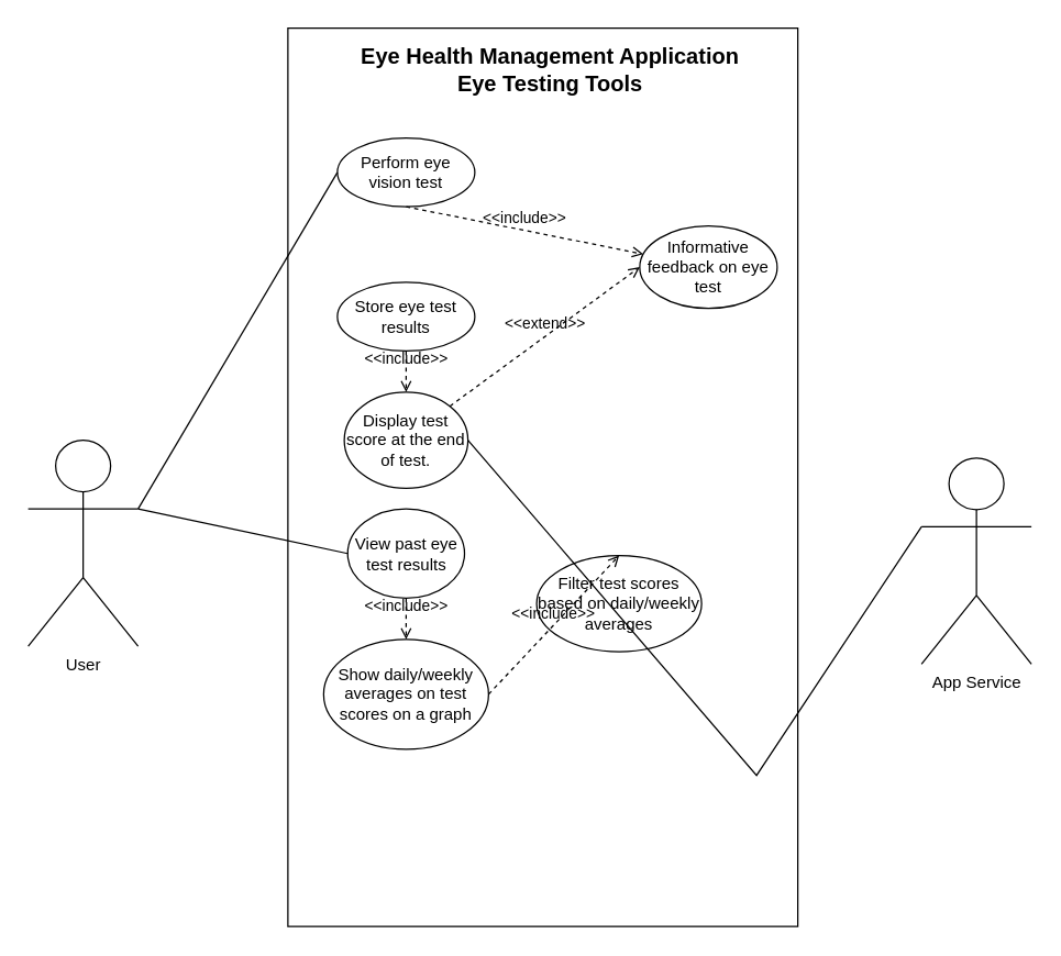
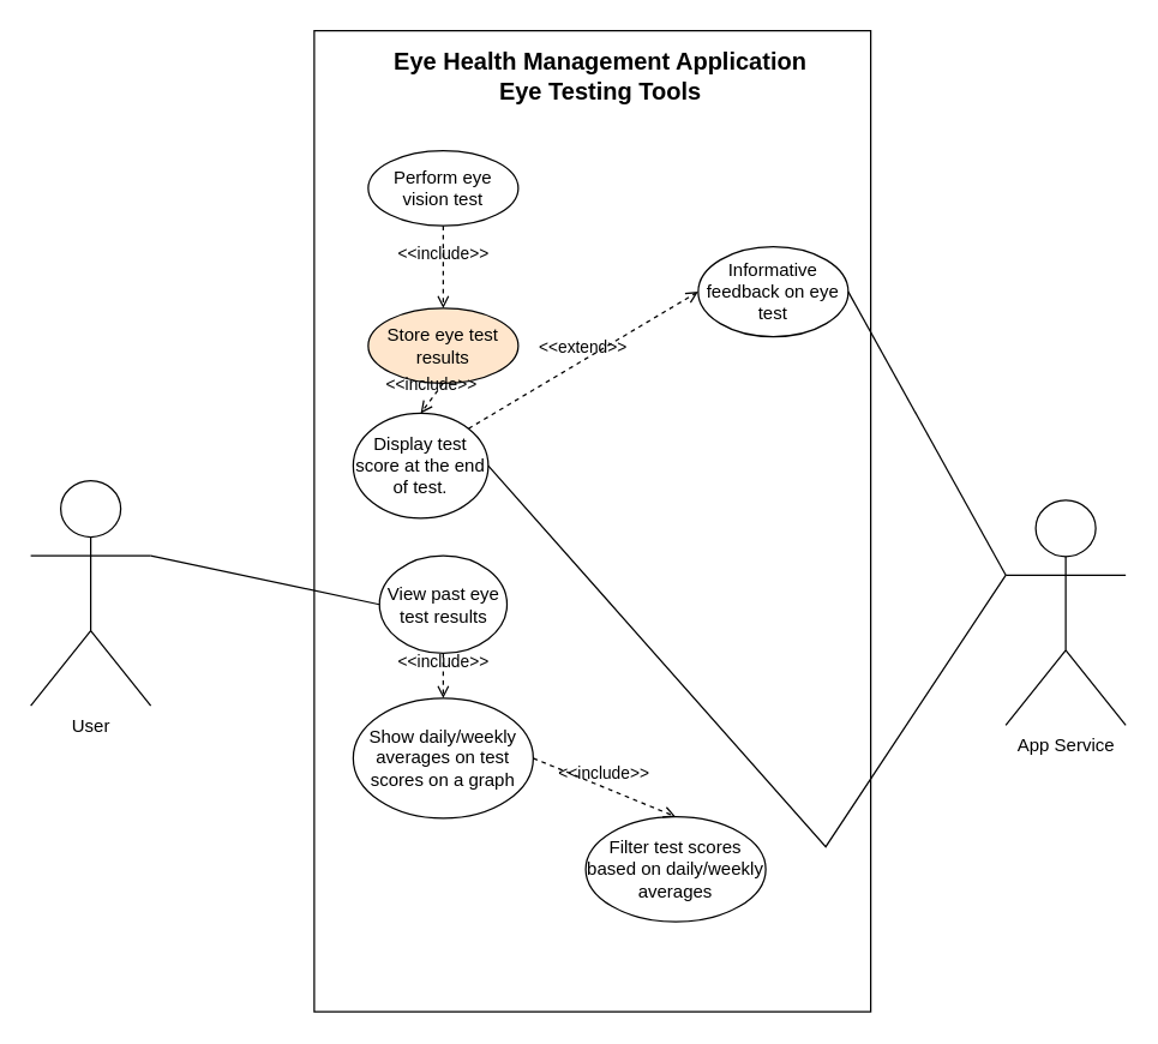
- <mxCell id="13" value="&amp;lt;&amp;lt;include&amp;gt;&amp;gt;" style="html=1;verticalAlign=bottom;labelBackgroundColor=none;endArrow=open;endFill=0;dashed=1;rounded=0;exitX=0.5;exitY=1;exitDx=0;exitDy=0;" parent="1" source="5" target="7" edge="1"><mxGeometry width="160" relative="1" as="geometry"><mxPoint x="275" y="115" as="sourcePoint" /><mxPoint x="435" y="115" as="targetPoint" /></mxGeometry></mxCell>
+ <mxCell id="13" value="&amp;lt;&amp;lt;include&amp;gt;&amp;gt;" style="html=1;verticalAlign=bottom;labelBackgroundColor=none;endArrow=open;endFill=0;dashed=1;rounded=0;exitX=0.5;exitY=1;exitDx=0;exitDy=0;" parent="1" source="5" target="6" edge="1"><mxGeometry width="160" relative="1" as="geometry"><mxPoint x="275" y="115" as="sourcePoint" /><mxPoint x="435" y="115" as="targetPoint" /></mxGeometry></mxCell>
- <mxCell id="6" value="Store eye test results" style="ellipse;whiteSpace=wrap;html=1;" parent="1" vertex="1"><mxGeometry x="245" y="205" width="100" height="50" as="geometry" /></mxCell>
+ <mxCell id="6" value="Store eye test results" style="ellipse;whiteSpace=wrap;html=1;fillColor=#ffe6cc;" parent="1" vertex="1"><mxGeometry x="245" y="205" width="100" height="50" as="geometry" /></mxCell>
- <mxCell id="15" value="" style="endArrow=none;html=1;rounded=0;exitX=1;exitY=0.333;exitDx=0;exitDy=0;exitPerimeter=0;entryX=0;entryY=0.5;entryDx=0;entryDy=0;" parent="1" source="2" target="5" edge="1"><mxGeometry width="50" height="50" relative="1" as="geometry"><mxPoint x="170" y="500" as="sourcePoint" /><mxPoint x="220" y="450" as="targetPoint" /></mxGeometry></mxCell>
+ <mxCell id="17" value="" style="endArrow=none;html=1;rounded=0;entryX=0;entryY=0.333;entryDx=0;entryDy=0;entryPerimeter=0;exitX=1;exitY=0.5;exitDx=0;exitDy=0;" parent="1" source="7" target="16" edge="1"><mxGeometry width="50" height="50" relative="1" as="geometry"><mxPoint x="650" y="670" as="sourcePoint" /><mxPoint x="700" y="620" as="targetPoint" /></mxGeometry></mxCell>
- <mxCell id="8" value="Display test score at the end of test." style="ellipse;whiteSpace=wrap;html=1;" parent="1" vertex="1"><mxGeometry x="250" y="285" width="90" height="70" as="geometry" /></mxCell>
+ <mxCell id="8" value="Display test score at the end of test." style="ellipse;whiteSpace=wrap;html=1;" parent="1" vertex="1"><mxGeometry x="235" y="275" width="90" height="70" as="geometry" /></mxCell>
- <mxCell id="19" value="Filter test scores based on daily/weekly averages" style="ellipse;whiteSpace=wrap;html=1;" parent="1" vertex="1"><mxGeometry x="390" y="404" width="120" height="70" as="geometry" /></mxCell>
+ <mxCell id="19" value="Filter test scores based on daily/weekly averages" style="ellipse;whiteSpace=wrap;html=1;" parent="1" vertex="1"><mxGeometry x="390" y="544" width="120" height="70" as="geometry" /></mxCell>
